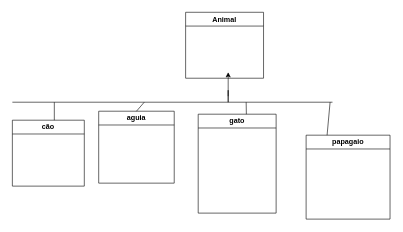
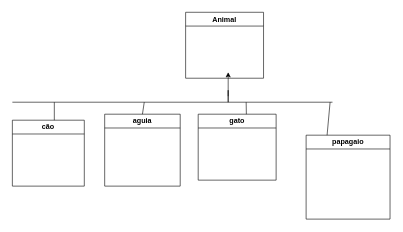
- <mxCell id="4" value="aguia" style="swimlane;whiteSpace=wrap;html=1;startSize=23;" vertex="1" parent="1"><mxGeometry x="164" y="185" width="126" height="120" as="geometry" /></mxCell>
+ <mxCell id="4" value="aguia" style="swimlane;whiteSpace=wrap;html=1;startSize=23;" vertex="1" parent="1"><mxGeometry x="174" y="190" width="126" height="120" as="geometry" /></mxCell>
- <mxCell id="5" value="gato" style="swimlane;whiteSpace=wrap;html=1;" vertex="1" parent="1"><mxGeometry x="330" y="190" width="130" height="165" as="geometry" /></mxCell>
+ <mxCell id="5" value="gato" style="swimlane;whiteSpace=wrap;html=1;" vertex="1" parent="1"><mxGeometry x="330" y="190" width="130" height="110" as="geometry" /></mxCell>
